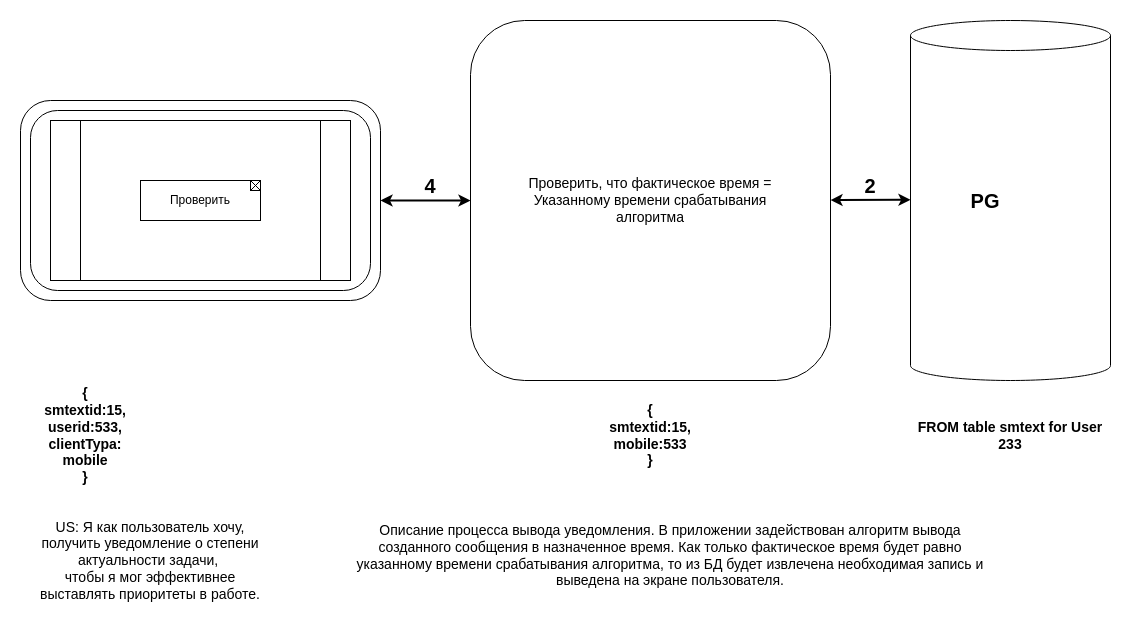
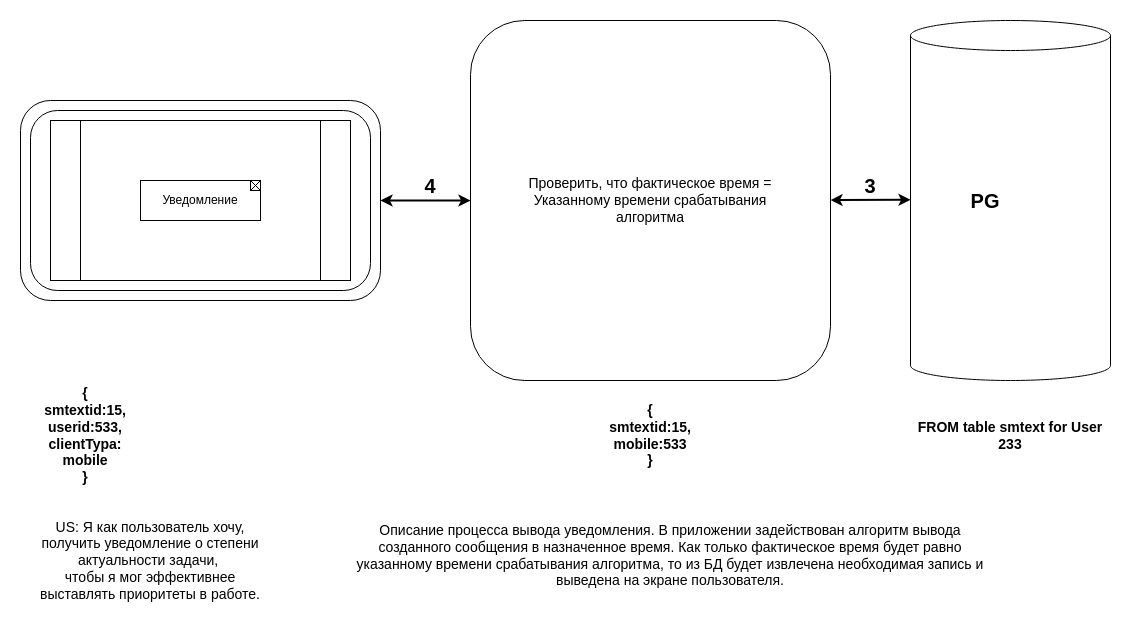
- <mxCell id="8" value="&lt;font style=&quot;font-size: 20px;&quot;&gt;&lt;b&gt;2&lt;/b&gt;&lt;/font&gt;" style="text;html=1;align=center;verticalAlign=middle;whiteSpace=wrap;rounded=0;" vertex="1" parent="1"><mxGeometry x="840" y="160" width="60" height="50" as="geometry" /></mxCell>
+ <mxCell id="8" value="&lt;font style=&quot;font-size: 20px;&quot;&gt;&lt;b&gt;3&lt;/b&gt;&lt;/font&gt;" style="text;html=1;align=center;verticalAlign=middle;whiteSpace=wrap;rounded=0;" vertex="1" parent="1"><mxGeometry x="840" y="160" width="60" height="50" as="geometry" /></mxCell>
- <mxCell id="12" value="Проверить" style="text;html=1;align=center;verticalAlign=middle;whiteSpace=wrap;rounded=0;strokeColor=default;" vertex="1" parent="1"><mxGeometry x="140" y="180" width="120" height="40" as="geometry" /></mxCell>
+ <mxCell id="12" value="Уведомление" style="text;html=1;align=center;verticalAlign=middle;whiteSpace=wrap;rounded=0;strokeColor=default;" vertex="1" parent="1"><mxGeometry x="140" y="180" width="120" height="40" as="geometry" /></mxCell>
